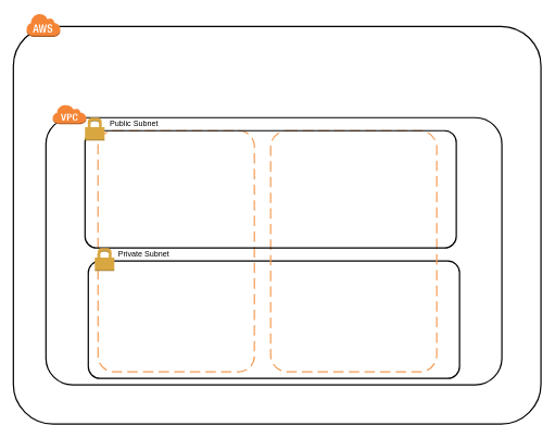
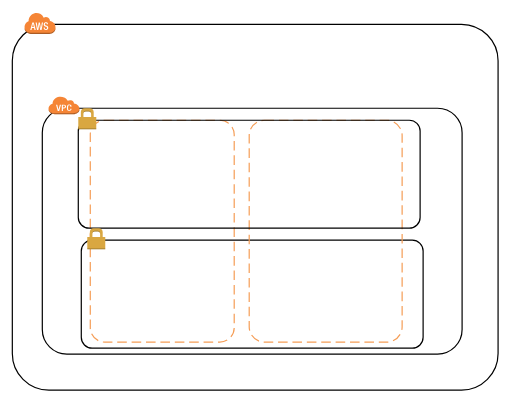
- <mxCell id="12" value="Public Subnet" style="text;html=1;resizable=0;autosize=1;align=center;verticalAlign=middle;points=[];fillColor=none;strokeColor=none;rounded=0;" vertex="1" parent="1"><mxGeometry x="160" y="180" width="90" height="20" as="geometry" /></mxCell>
- <mxCell id="13" value="Private Subnet" style="text;html=1;resizable=0;autosize=1;align=center;verticalAlign=middle;points=[];fillColor=none;strokeColor=none;rounded=0;" vertex="1" parent="1"><mxGeometry x="175" y="380" width="90" height="20" as="geometry" /></mxCell>
